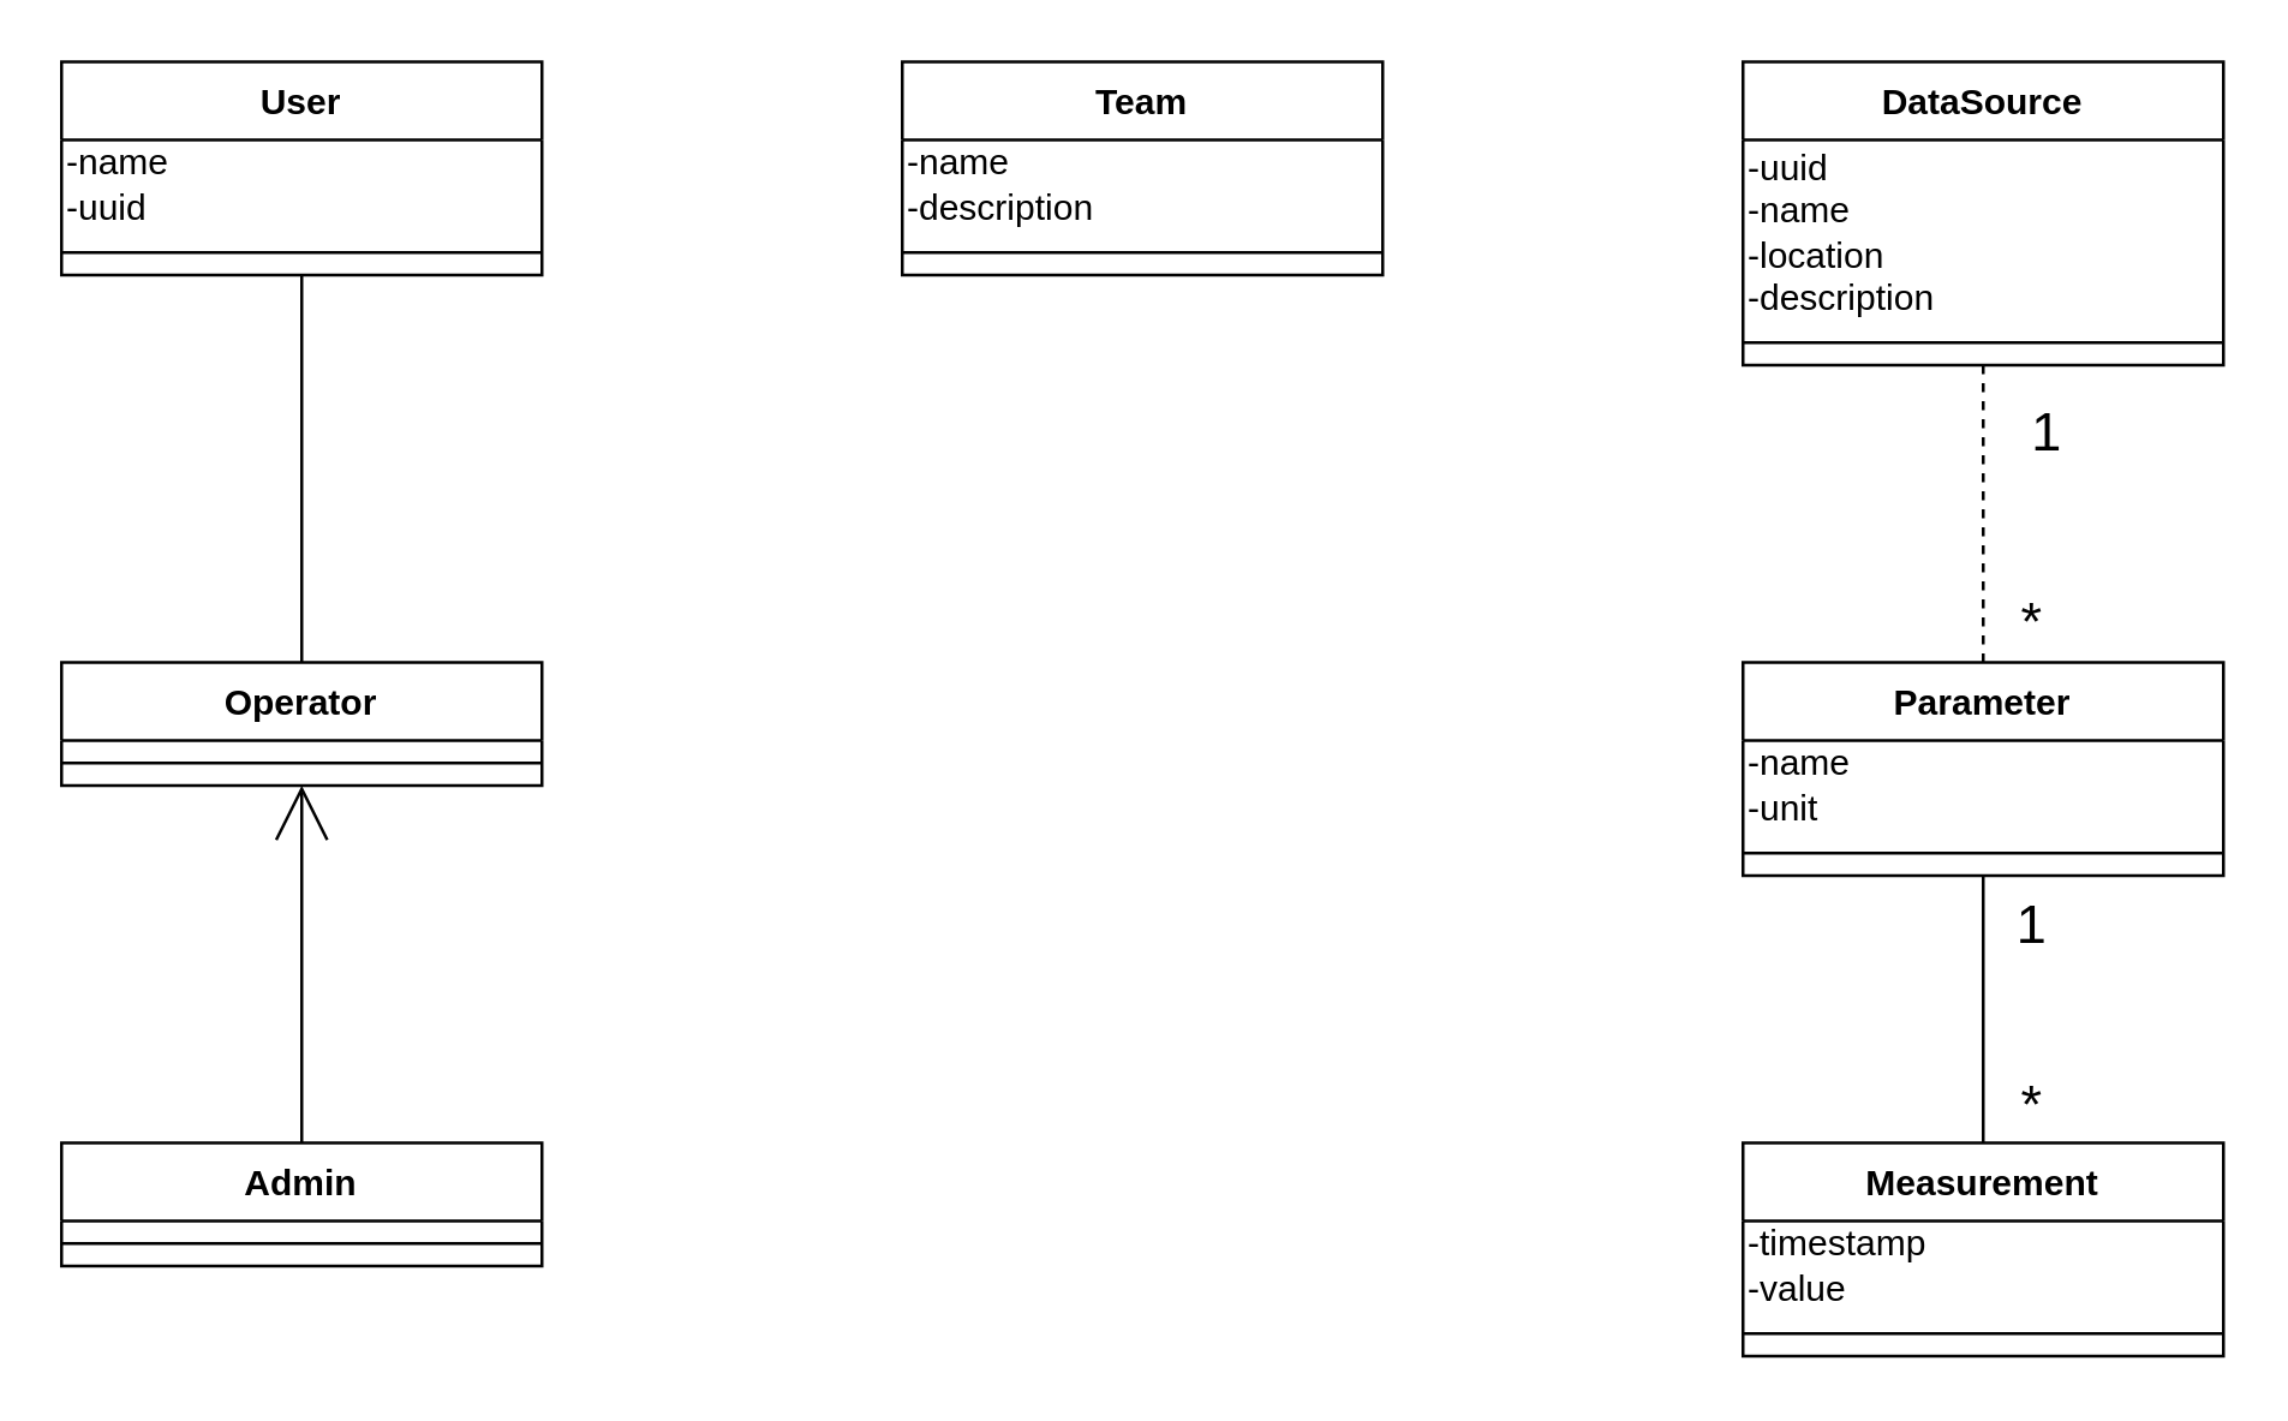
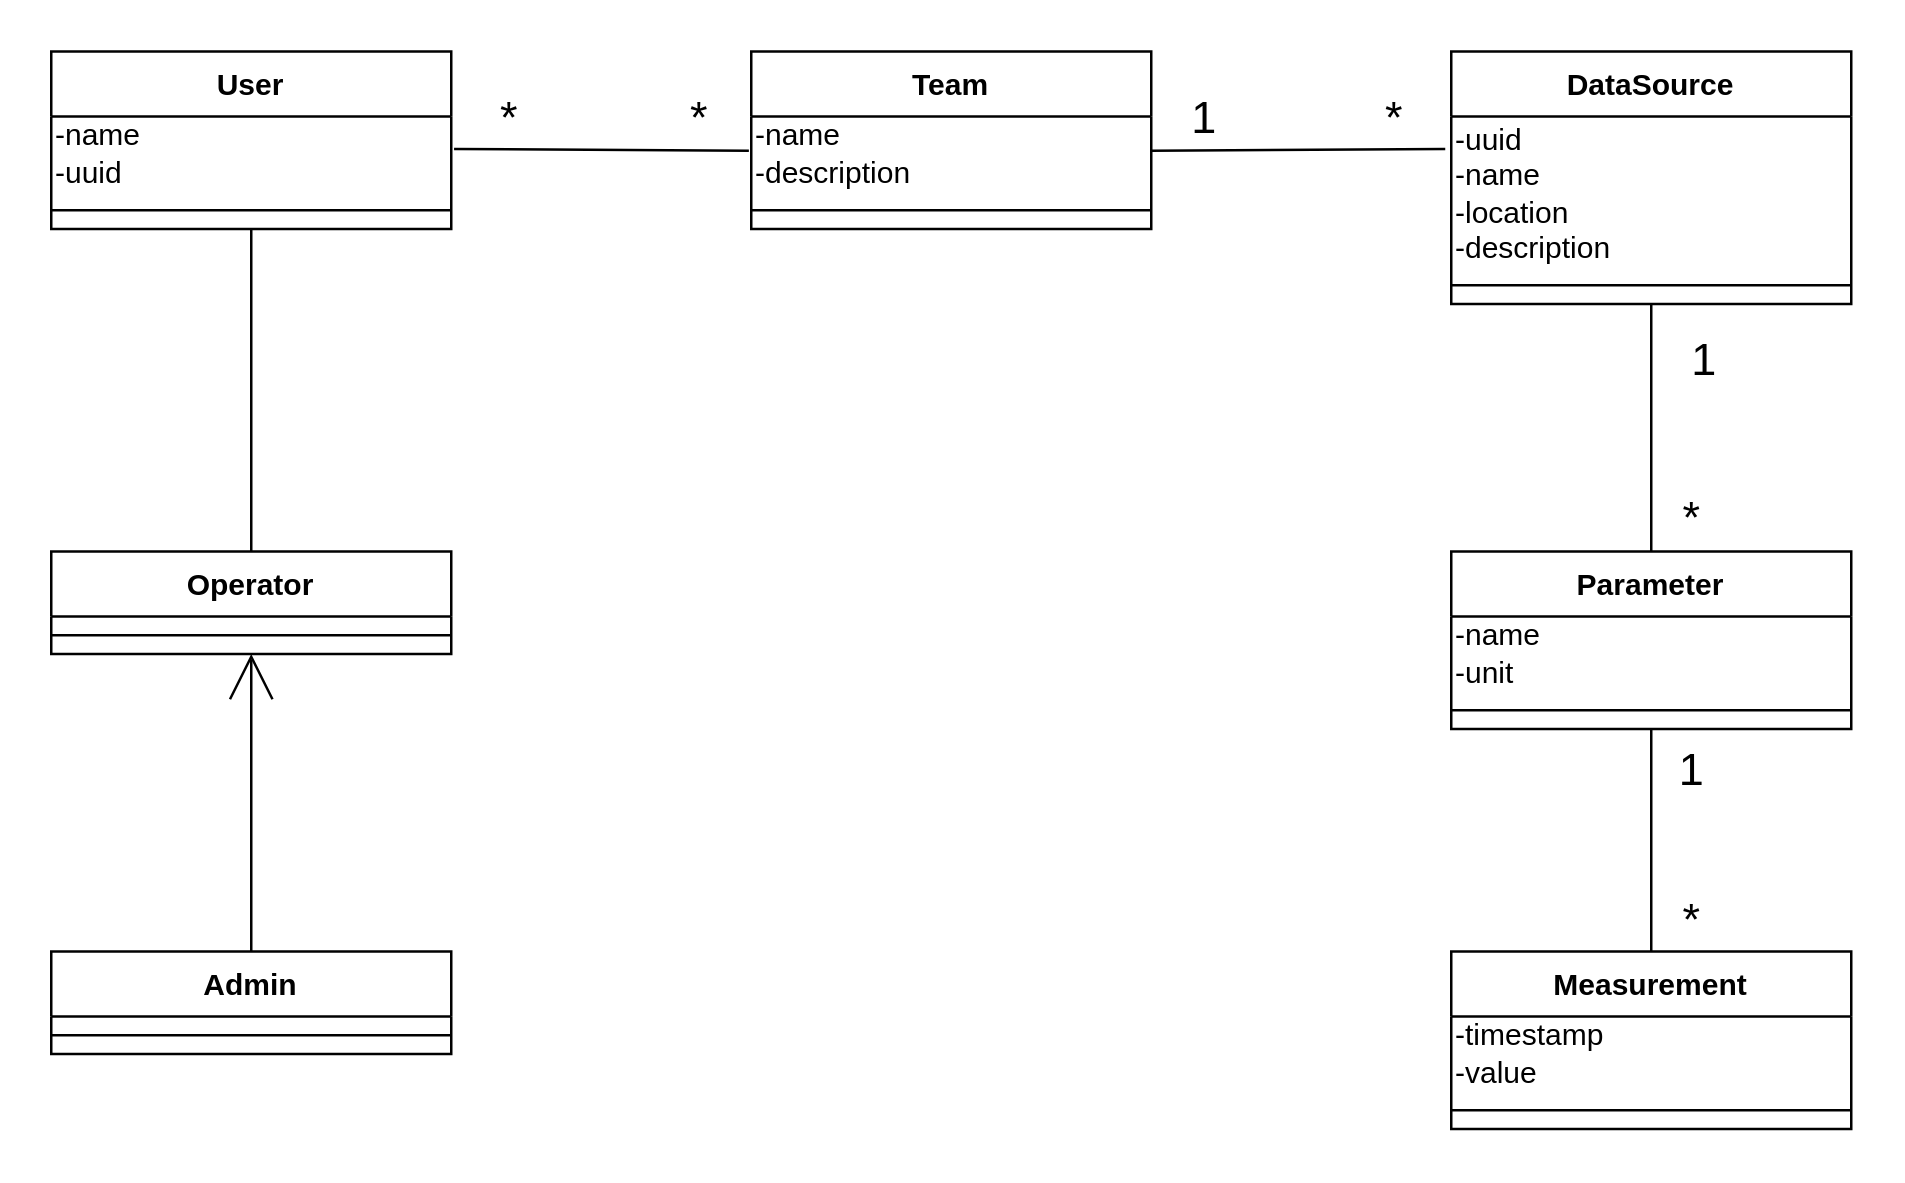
+ <mxCell id="2" style="edgeStyle=none;rounded=0;orthogonalLoop=1;jettySize=auto;html=1;startArrow=none;startFill=0;endArrow=none;endFill=0;endSize=16;entryX=-0.006;entryY=0.456;entryDx=0;entryDy=0;exitX=1.007;exitY=0.433;exitDx=0;exitDy=0;exitPerimeter=0;entryPerimeter=0;" parent="1" source="6" target="23" edge="1"><mxGeometry relative="1" as="geometry"><mxPoint x="179" y="63" as="sourcePoint" /><mxPoint x="300" y="63" as="targetPoint" /></mxGeometry></mxCell>
+ <mxCell id="3" value="*" style="text;html=1;resizable=0;points=[];align=center;verticalAlign=middle;labelBackgroundColor=#ffffff;fontSize=18;" parent="2" vertex="1" connectable="0"><mxGeometry x="-0.654" y="1" relative="1" as="geometry"><mxPoint x="1" y="-12" as="offset" /></mxGeometry></mxCell>
+ <mxCell id="4" value="*" style="text;html=1;resizable=0;points=[];align=center;verticalAlign=middle;labelBackgroundColor=#ffffff;fontSize=18;" parent="2" vertex="1" connectable="0"><mxGeometry x="0.782" relative="1" as="geometry"><mxPoint x="-8" y="-13" as="offset" /></mxGeometry></mxCell>
+ <mxCell id="10" style="edgeStyle=none;rounded=0;orthogonalLoop=1;jettySize=auto;html=1;entryX=-0.015;entryY=0.217;entryDx=0;entryDy=0;startArrow=none;startFill=0;endArrow=none;endFill=0;endSize=16;exitX=0.998;exitY=0.456;exitDx=0;exitDy=0;exitPerimeter=0;entryPerimeter=0;" parent="1" source="23" target="26" edge="1"><mxGeometry relative="1" as="geometry"><mxPoint x="462" y="63" as="sourcePoint" /></mxGeometry></mxCell>
+ <mxCell id="11" value="1" style="text;html=1;resizable=0;points=[];align=center;verticalAlign=middle;labelBackgroundColor=#ffffff;fontSize=18;" parent="10" vertex="1" connectable="0"><mxGeometry x="-0.764" y="-1" relative="1" as="geometry"><mxPoint x="7" y="-14" as="offset" /></mxGeometry></mxCell>
+ <mxCell id="12" value="*" style="text;html=1;resizable=0;points=[];align=center;verticalAlign=middle;labelBackgroundColor=#ffffff;fontSize=18;" parent="10" vertex="1" connectable="0"><mxGeometry x="0.691" relative="1" as="geometry"><mxPoint x="-3" y="-13" as="offset" /></mxGeometry></mxCell>
- <mxCell id="13" style="edgeStyle=none;rounded=0;orthogonalLoop=1;jettySize=auto;html=1;exitX=0.5;exitY=0;exitDx=0;exitDy=0;entryX=0.5;entryY=1;entryDx=0;entryDy=0;startArrow=none;startFill=0;endArrow=none;endFill=0;endSize=16;dashed=1;" parent="1" source="19" target="25" edge="1"><mxGeometry relative="1" as="geometry" /></mxCell>
+ <mxCell id="13" style="edgeStyle=none;rounded=0;orthogonalLoop=1;jettySize=auto;html=1;exitX=0.5;exitY=0;exitDx=0;exitDy=0;entryX=0.5;entryY=1;entryDx=0;entryDy=0;startArrow=none;startFill=0;endArrow=none;endFill=0;endSize=16;" parent="1" source="19" target="25" edge="1"><mxGeometry relative="1" as="geometry" /></mxCell>
